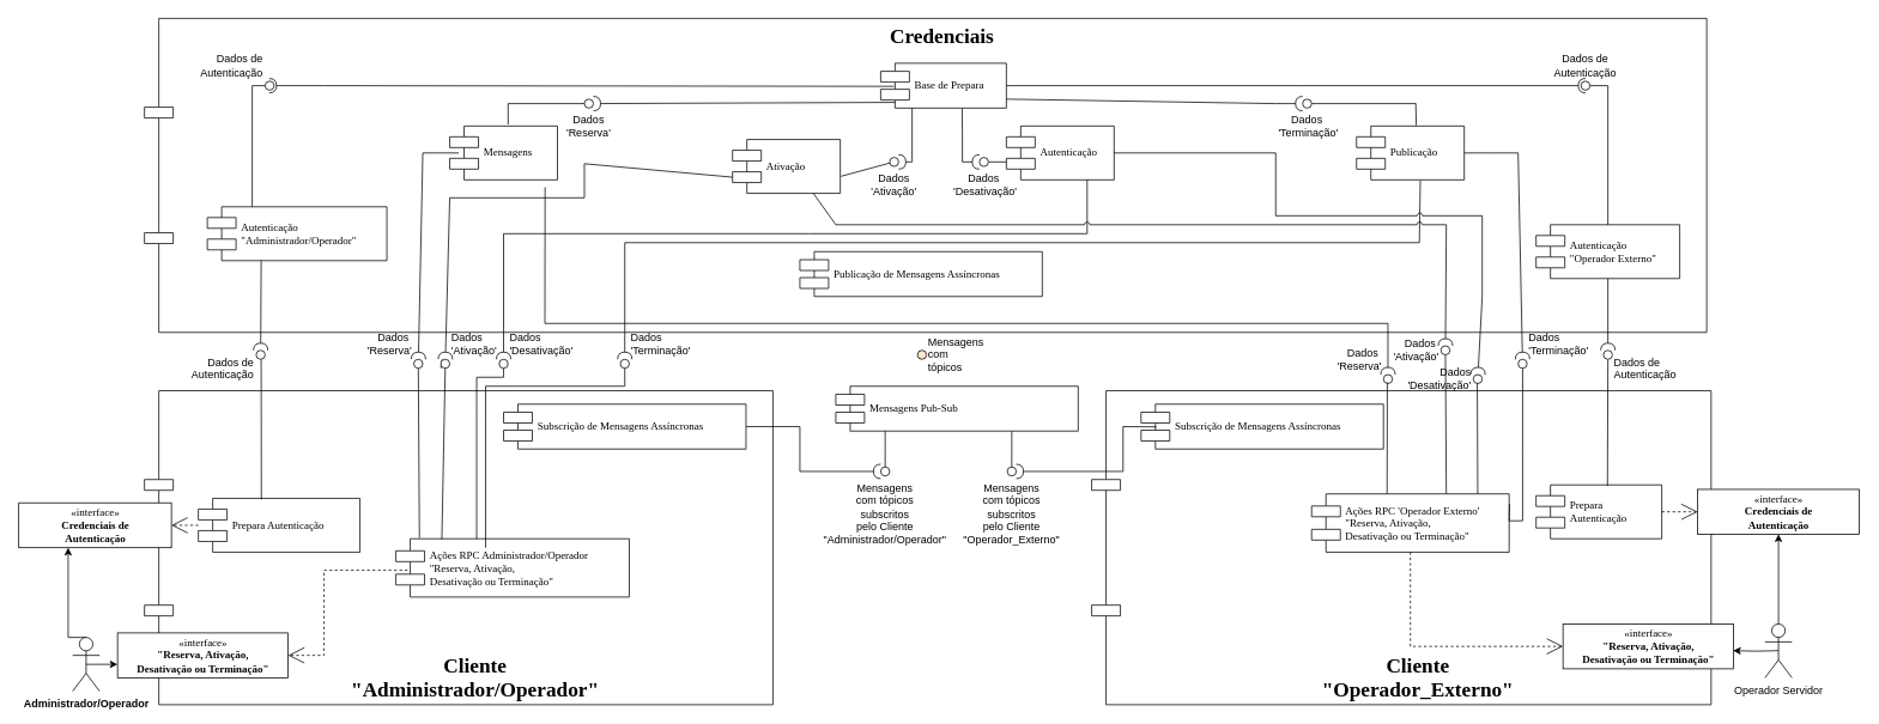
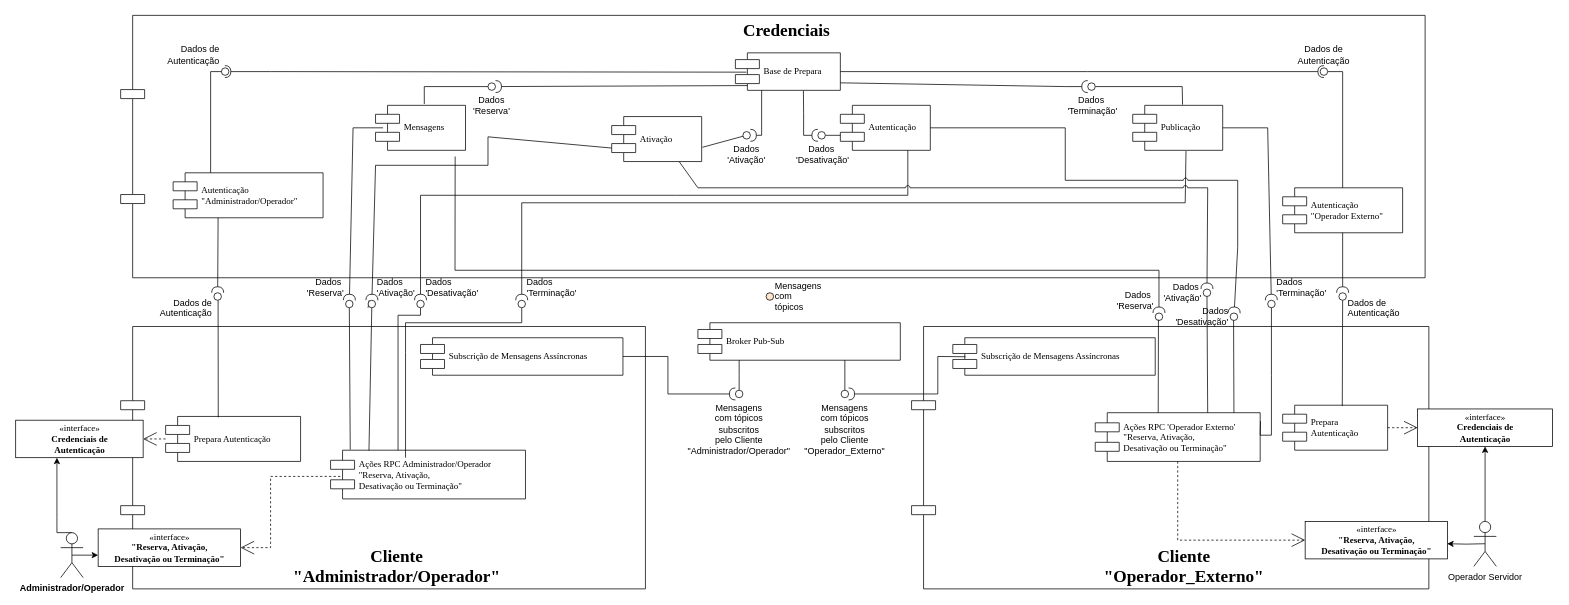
- <mxCell id="12" value="Publicação de Mensagens Assíncronas" style="shape=component;align=left;spacingLeft=36;rounded=0;shadow=0;comic=0;labelBackgroundColor=none;strokeWidth=1;fontFamily=Verdana;fontSize=12;html=1;" vertex="1" parent="1"><mxGeometry x="890" y="280" width="270" height="50" as="geometry" /></mxCell>
- <mxCell id="50" value="Mensagens Pub-Sub" style="shape=component;align=left;spacingLeft=36;rounded=0;shadow=0;comic=0;labelBackgroundColor=none;strokeWidth=1;fontFamily=Verdana;fontSize=12;html=1;" vertex="1" parent="1"><mxGeometry x="930" y="430" width="270" height="50" as="geometry" /></mxCell>
+ <mxCell id="50" value="Broker Pub-Sub" style="shape=component;align=left;spacingLeft=36;rounded=0;shadow=0;comic=0;labelBackgroundColor=none;strokeWidth=1;fontFamily=Verdana;fontSize=12;html=1;" vertex="1" parent="1"><mxGeometry x="930" y="430" width="270" height="50" as="geometry" /></mxCell>
